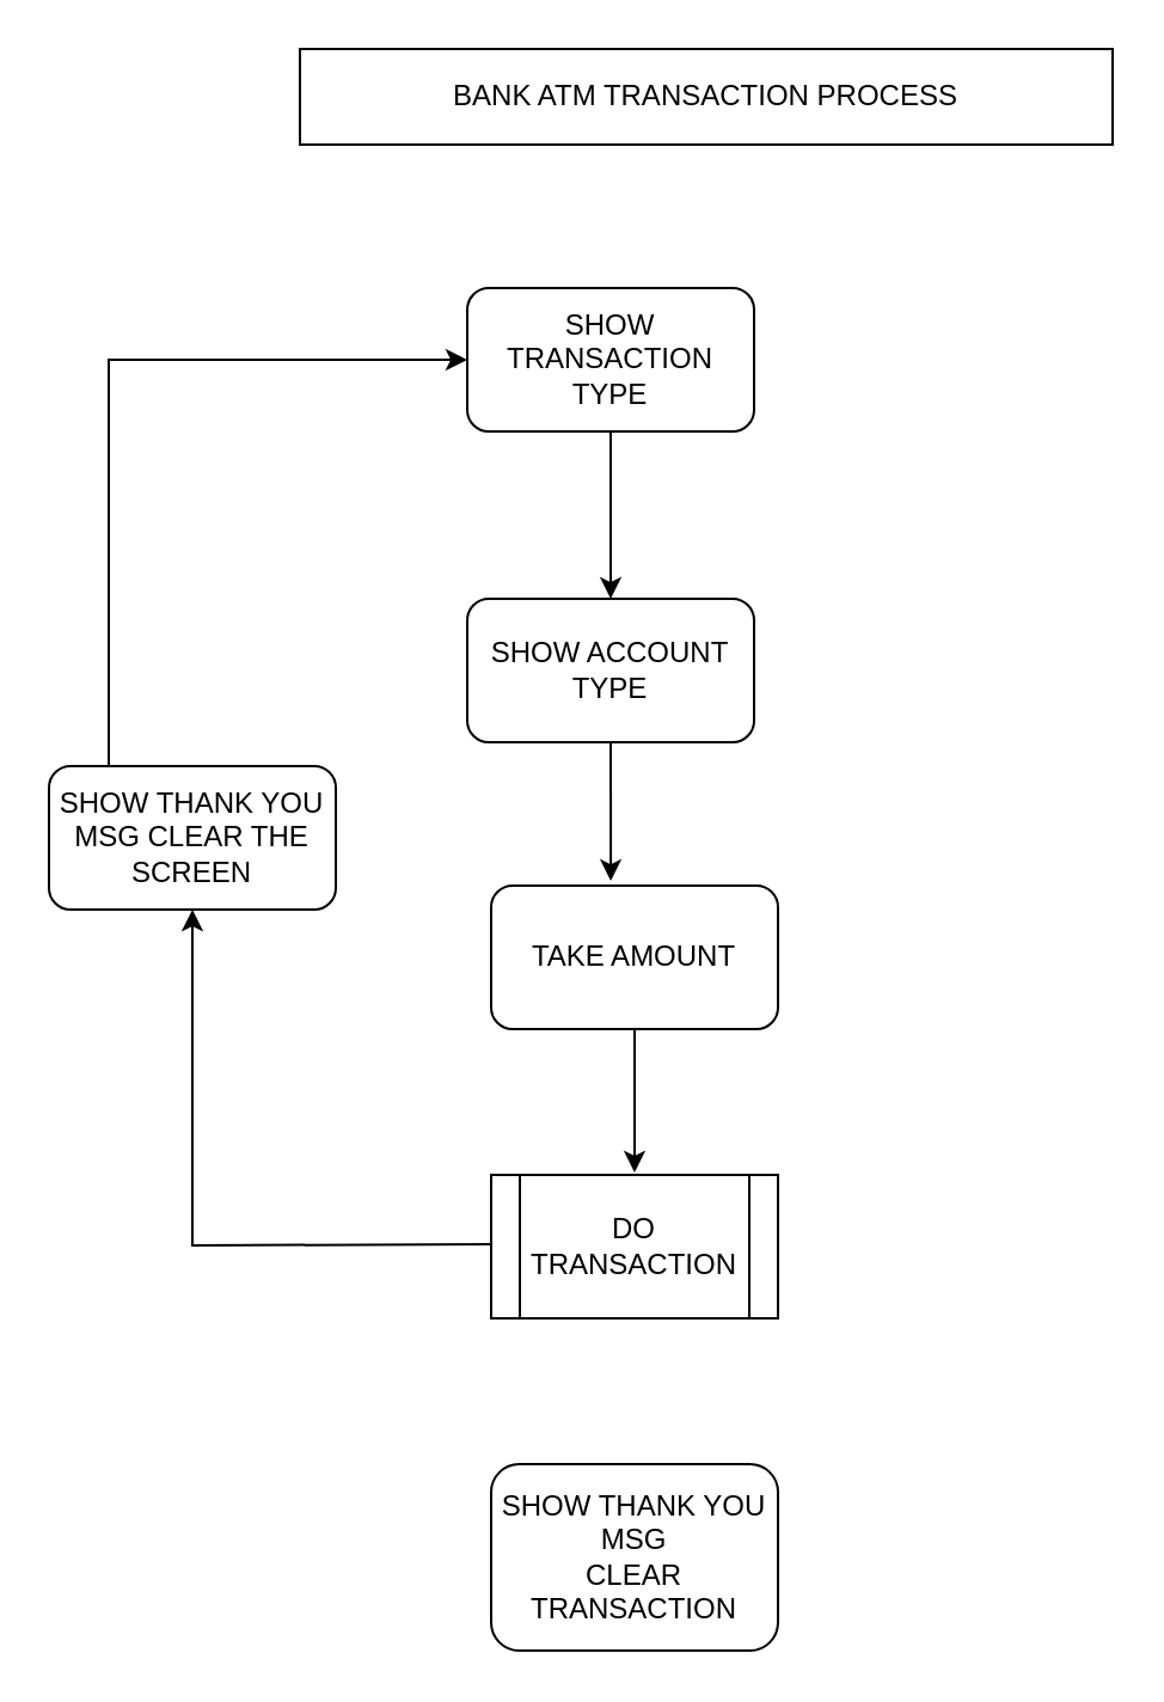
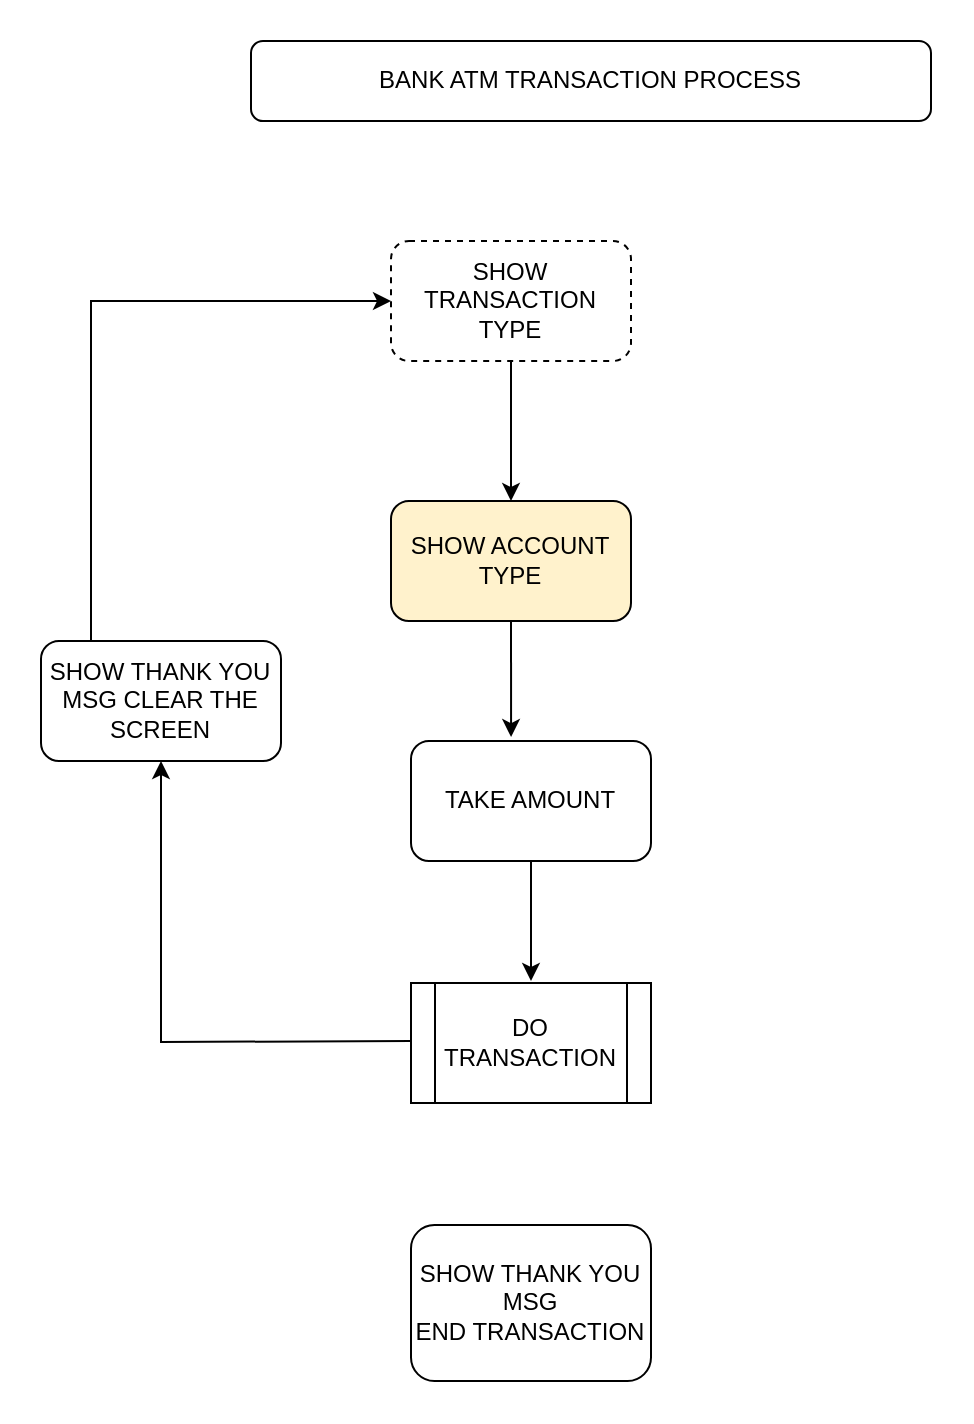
- <mxCell id="11" value="BANK ATM TRANSACTION PROCESS" style="rounded=0;whiteSpace=wrap;html=1;" vertex="1" parent="1"><mxGeometry x="125" y="20" width="340" height="40" as="geometry" /></mxCell>
+ <mxCell id="11" value="BANK ATM TRANSACTION PROCESS" style="whiteSpace=wrap;html=1;rounded=1;" vertex="1" parent="1"><mxGeometry x="125" y="20" width="340" height="40" as="geometry" /></mxCell>
- <mxCell id="3" value="SHOW TRANSACTION TYPE" style="rounded=1;whiteSpace=wrap;html=1;" vertex="1" parent="1"><mxGeometry x="195" y="120" width="120" height="60" as="geometry" /></mxCell>
+ <mxCell id="3" value="SHOW TRANSACTION TYPE" style="rounded=1;whiteSpace=wrap;html=1;dashed=1;" vertex="1" parent="1"><mxGeometry x="195" y="120" width="120" height="60" as="geometry" /></mxCell>
- <mxCell id="5" value="SHOW ACCOUNT TYPE" style="rounded=1;whiteSpace=wrap;html=1;" vertex="1" parent="1"><mxGeometry x="195" y="250" width="120" height="60" as="geometry" /></mxCell>
+ <mxCell id="5" value="SHOW ACCOUNT TYPE" style="rounded=1;whiteSpace=wrap;html=1;fillColor=#fff2cc;" vertex="1" parent="1"><mxGeometry x="195" y="250" width="120" height="60" as="geometry" /></mxCell>
- <mxCell id="13" value="SHOW THANK YOU MSG &lt;br&gt;CLEAR TRANSACTION" style="rounded=1;whiteSpace=wrap;html=1;" vertex="1" parent="1"><mxGeometry x="205" y="612" width="120" height="78" as="geometry" /></mxCell>
+ <mxCell id="13" value="SHOW THANK YOU MSG &lt;br&gt;END TRANSACTION" style="rounded=1;whiteSpace=wrap;html=1;" vertex="1" parent="1"><mxGeometry x="205" y="612" width="120" height="78" as="geometry" /></mxCell>
